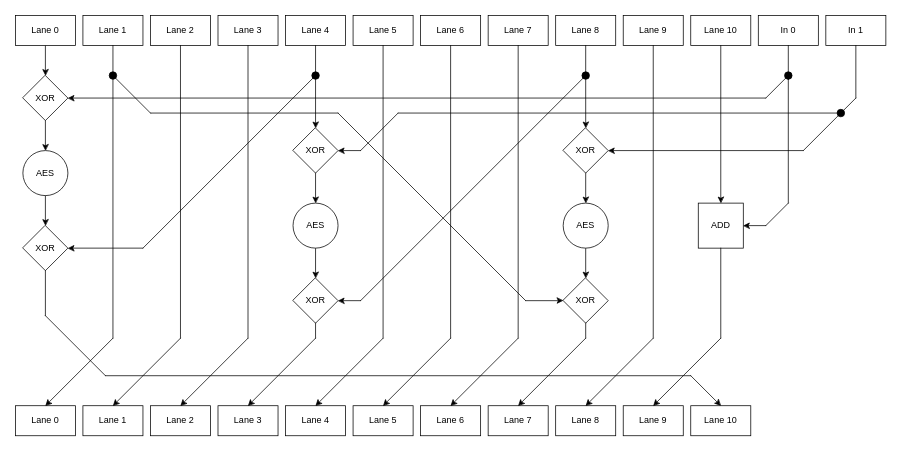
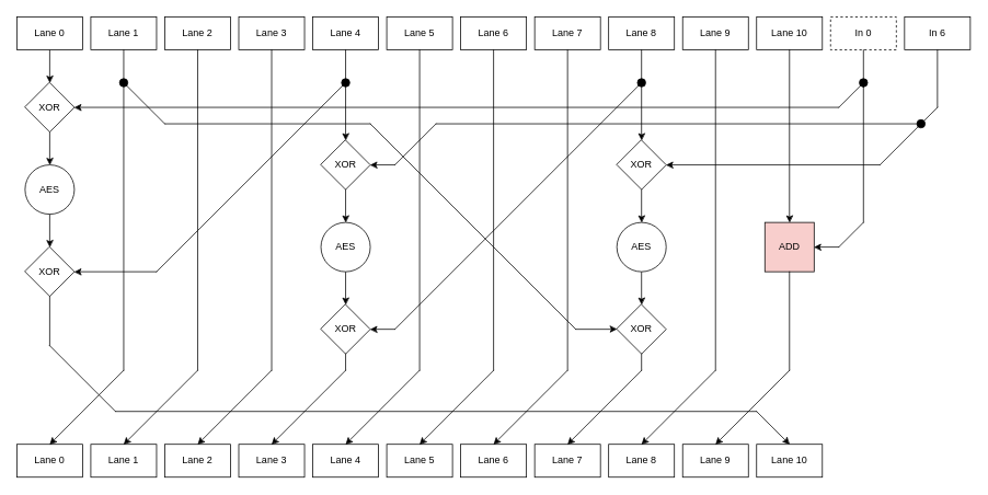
- <mxCell id="25" value="In 0" style="rounded=0;whiteSpace=wrap;html=1;linecap=round;" vertex="1" parent="1"><mxGeometry x="1010" y="20" width="80" height="40" as="geometry" /></mxCell>
+ <mxCell id="25" value="In 0" style="rounded=0;whiteSpace=wrap;html=1;linecap=round;dashed=1;" vertex="1" parent="1"><mxGeometry x="1010" y="20" width="80" height="40" as="geometry" /></mxCell>
- <mxCell id="26" value="In 1" style="rounded=0;whiteSpace=wrap;html=1;linecap=round;" vertex="1" parent="1"><mxGeometry x="1100" y="20" width="80" height="40" as="geometry" /></mxCell>
+ <mxCell id="26" value="In 6" style="rounded=0;whiteSpace=wrap;html=1;linecap=round;" vertex="1" parent="1"><mxGeometry x="1100" y="20" width="80" height="40" as="geometry" /></mxCell>
- <mxCell id="87" value="ADD" style="whiteSpace=wrap;html=1;aspect=fixed;linecap=round;" vertex="1" parent="1"><mxGeometry x="930" y="270" width="60" height="60" as="geometry" /></mxCell>
+ <mxCell id="87" value="ADD" style="whiteSpace=wrap;html=1;aspect=fixed;linecap=round;fillColor=#f8cecc;" vertex="1" parent="1"><mxGeometry x="930" y="270" width="60" height="60" as="geometry" /></mxCell>
